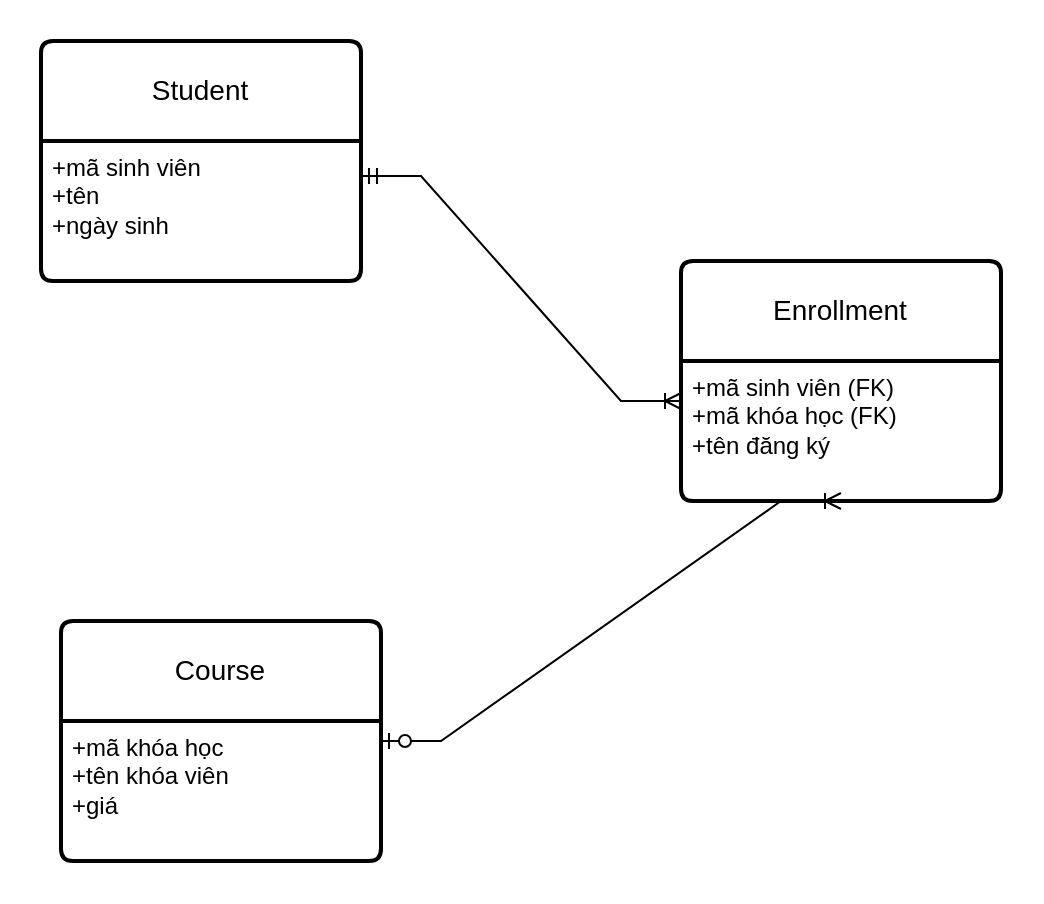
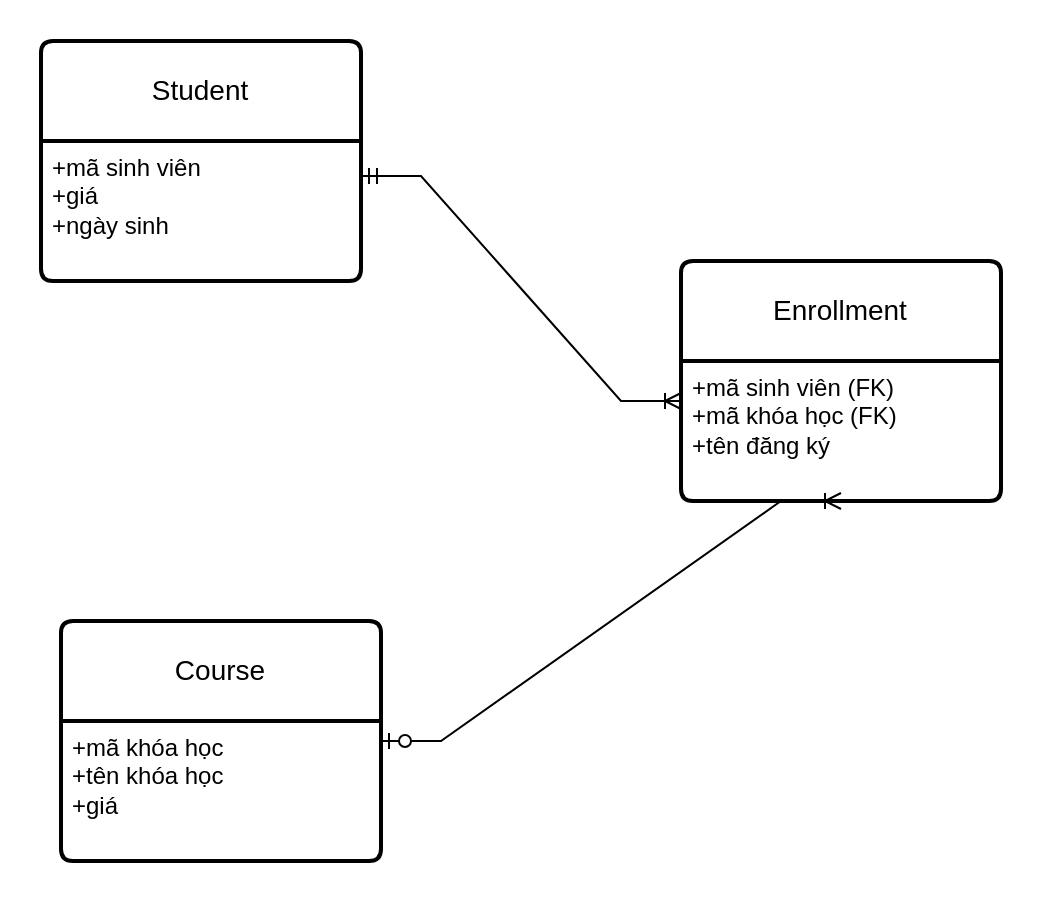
- <mxCell id="3" value="+mã sinh viên&lt;br&gt;+tên&lt;br&gt;+ngày sinh" style="align=left;strokeColor=none;fillColor=none;spacingLeft=4;fontSize=12;verticalAlign=top;resizable=0;rotatable=0;part=1;html=1;" vertex="1" parent="2"><mxGeometry y="50" width="160" height="70" as="geometry" /></mxCell>
+ <mxCell id="3" value="+mã sinh viên&lt;br&gt;+giá&lt;br&gt;+ngày sinh" style="align=left;strokeColor=none;fillColor=none;spacingLeft=4;fontSize=12;verticalAlign=top;resizable=0;rotatable=0;part=1;html=1;" vertex="1" parent="2"><mxGeometry y="50" width="160" height="70" as="geometry" /></mxCell>
- <mxCell id="5" value="+mã khóa học&lt;br&gt;+tên khóa viên&lt;br&gt;+giá" style="align=left;strokeColor=none;fillColor=none;spacingLeft=4;fontSize=12;verticalAlign=top;resizable=0;rotatable=0;part=1;html=1;" vertex="1" parent="4"><mxGeometry y="50" width="160" height="70" as="geometry" /></mxCell>
+ <mxCell id="5" value="+mã khóa học&lt;br&gt;+tên khóa học&lt;br&gt;+giá" style="align=left;strokeColor=none;fillColor=none;spacingLeft=4;fontSize=12;verticalAlign=top;resizable=0;rotatable=0;part=1;html=1;" vertex="1" parent="4"><mxGeometry y="50" width="160" height="70" as="geometry" /></mxCell>
